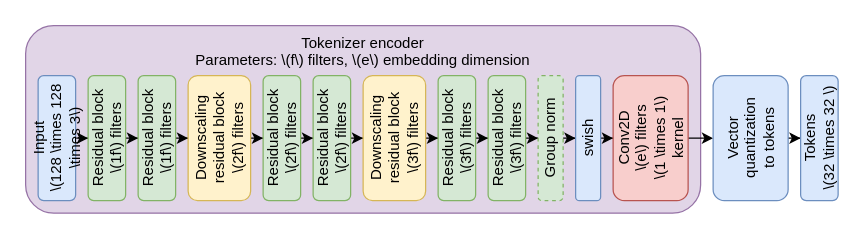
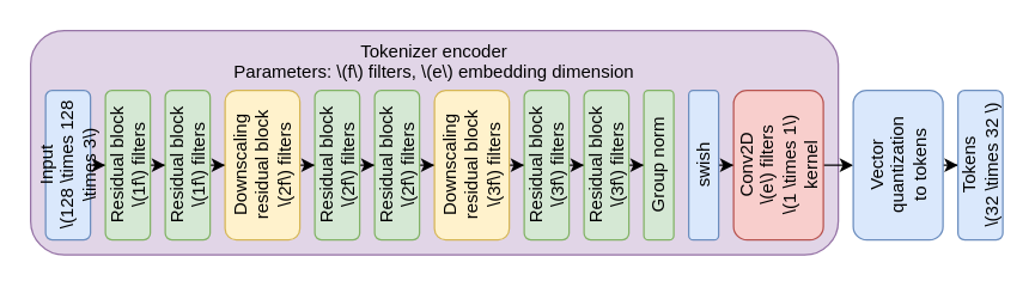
- <mxCell id="22" value="Group norm" style="rounded=1;whiteSpace=wrap;html=1;horizontal=0;fillColor=#d5e8d4;strokeColor=#82b366;dashed=1;" vertex="1" parent="1"><mxGeometry x="430" y="60" width="20" height="100" as="geometry" /></mxCell>
+ <mxCell id="22" value="Group norm" style="rounded=1;whiteSpace=wrap;html=1;horizontal=0;fillColor=#d5e8d4;strokeColor=#82b366;" vertex="1" parent="1"><mxGeometry x="430" y="60" width="20" height="100" as="geometry" /></mxCell>
- <mxCell id="21" style="edgeStyle=orthogonalEdgeStyle;rounded=0;orthogonalLoop=1;jettySize=auto;html=1;" edge="1" parent="1" source="22" target="24"><mxGeometry relative="1" as="geometry" /></mxCell>
